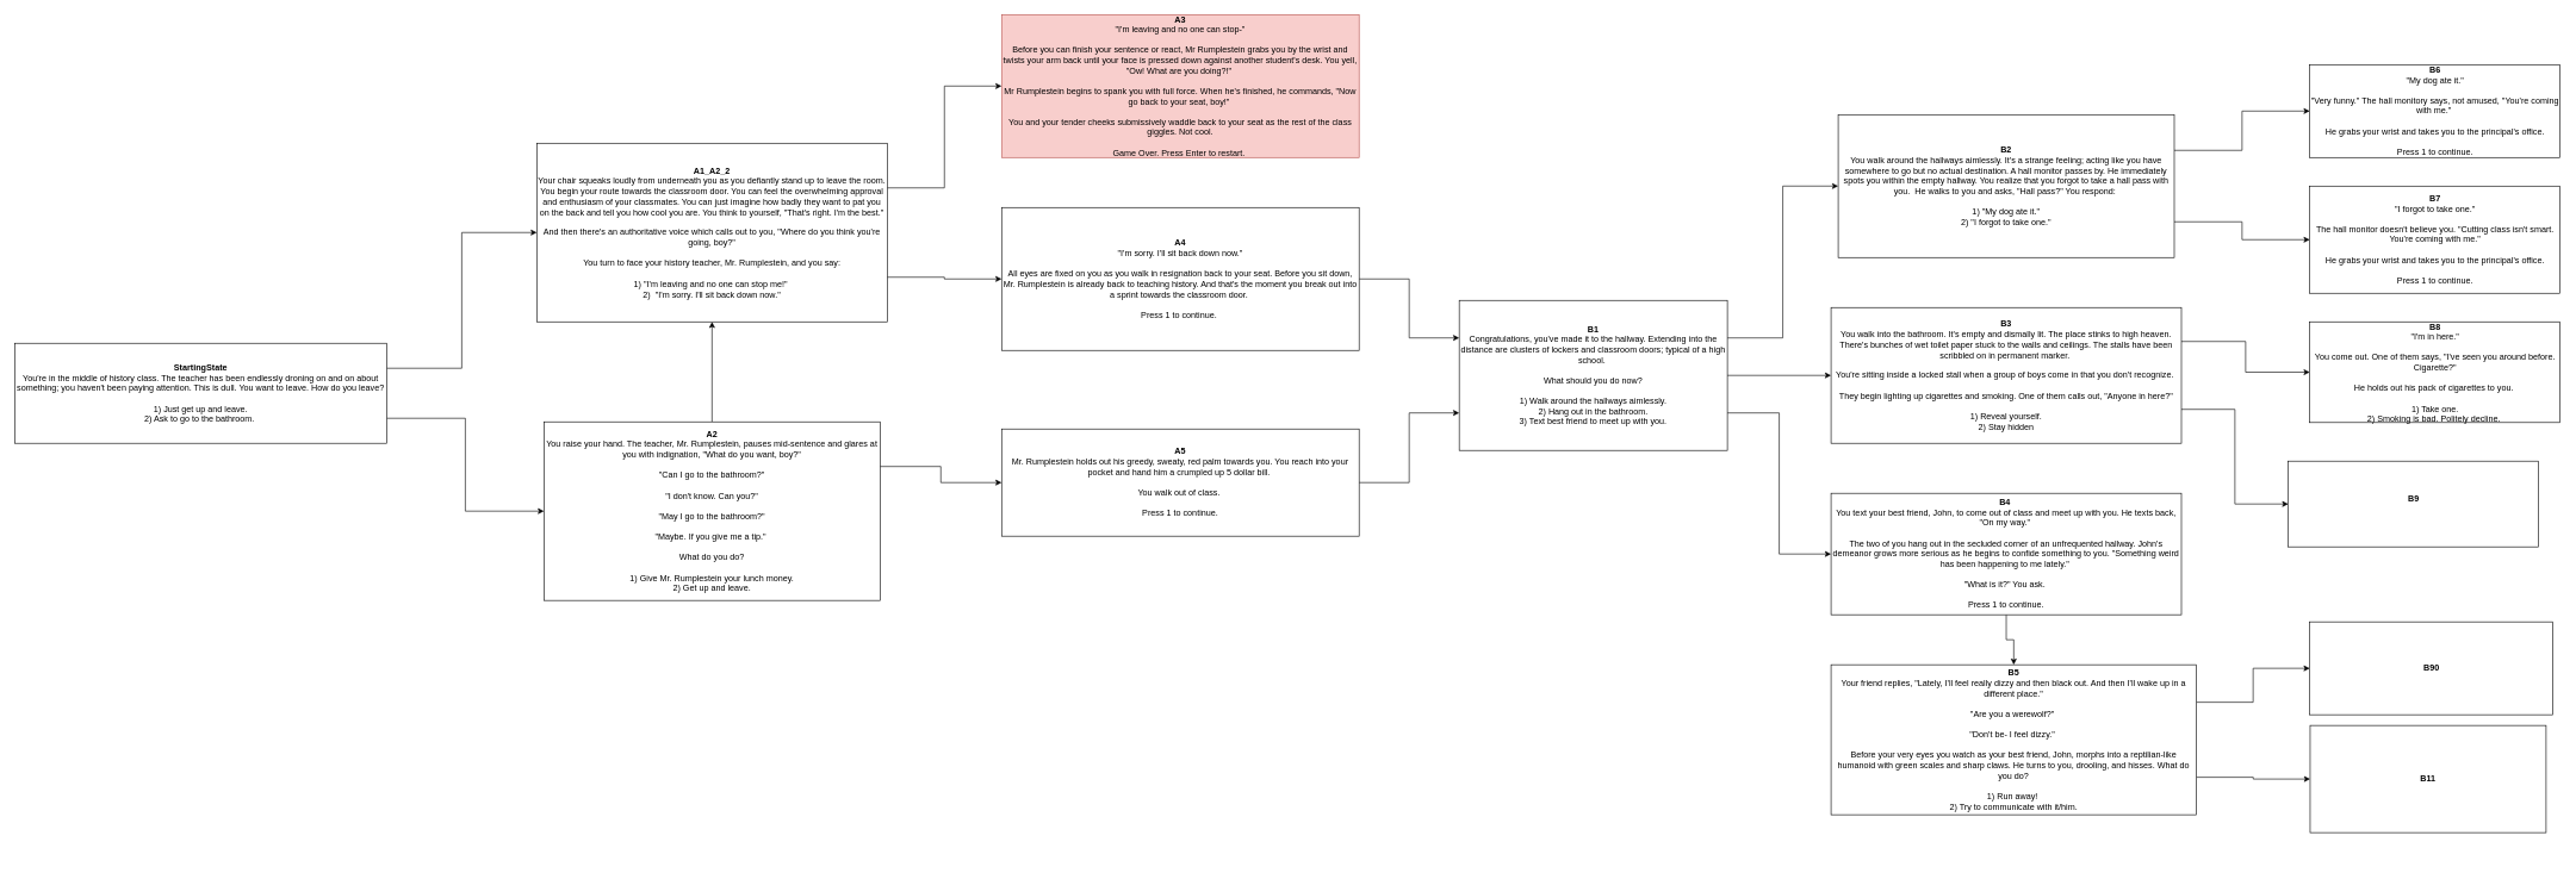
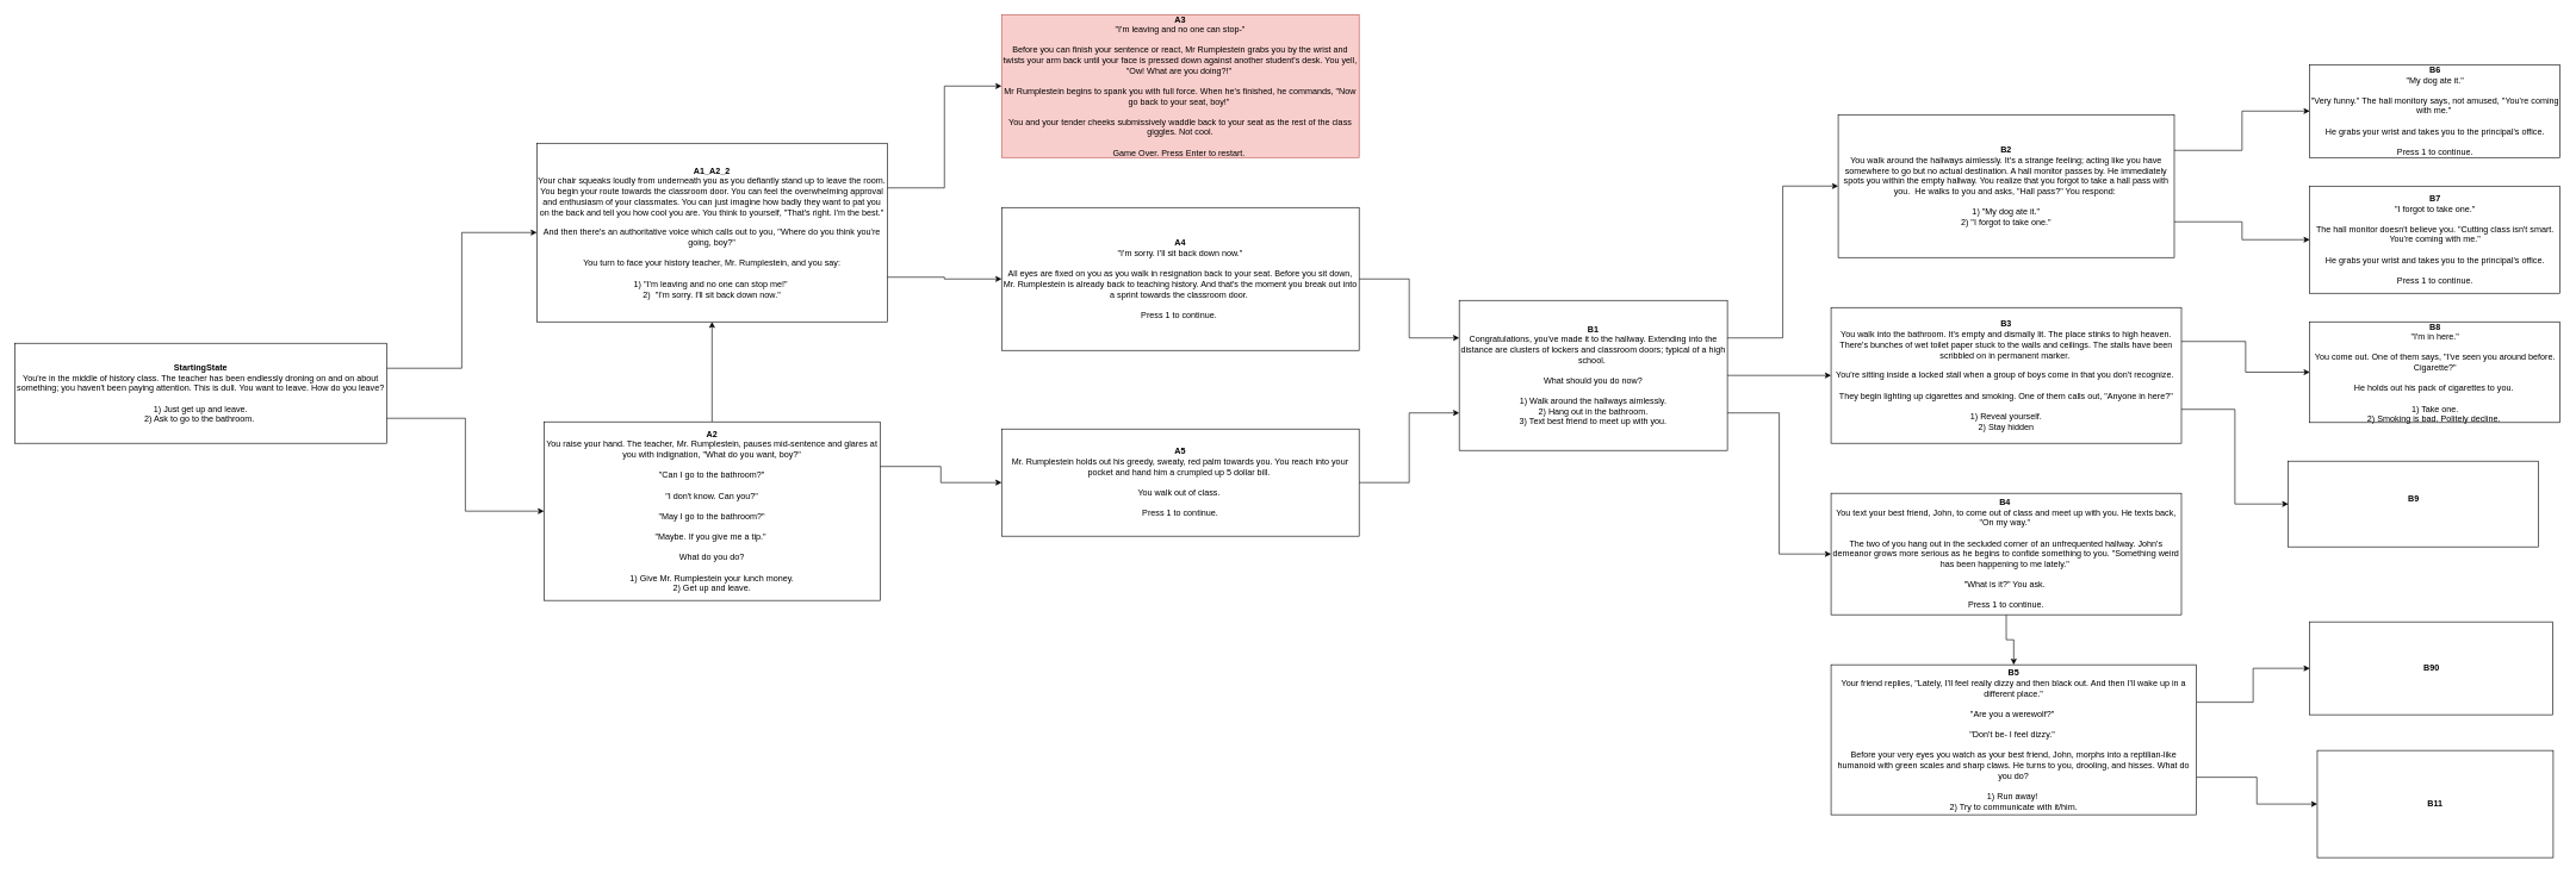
- <mxCell id="36" value="&lt;b&gt;B11&lt;/b&gt;" style="rounded=0;whiteSpace=wrap;html=1;labelBackgroundColor=none;" vertex="1" parent="1"><mxGeometry x="3230" y="1015" width="330" height="150" as="geometry" /></mxCell>
+ <mxCell id="36" value="&lt;b&gt;B11&lt;/b&gt;" style="rounded=0;whiteSpace=wrap;html=1;labelBackgroundColor=none;" vertex="1" parent="1"><mxGeometry x="3240" y="1050" width="330" height="150" as="geometry" /></mxCell>
